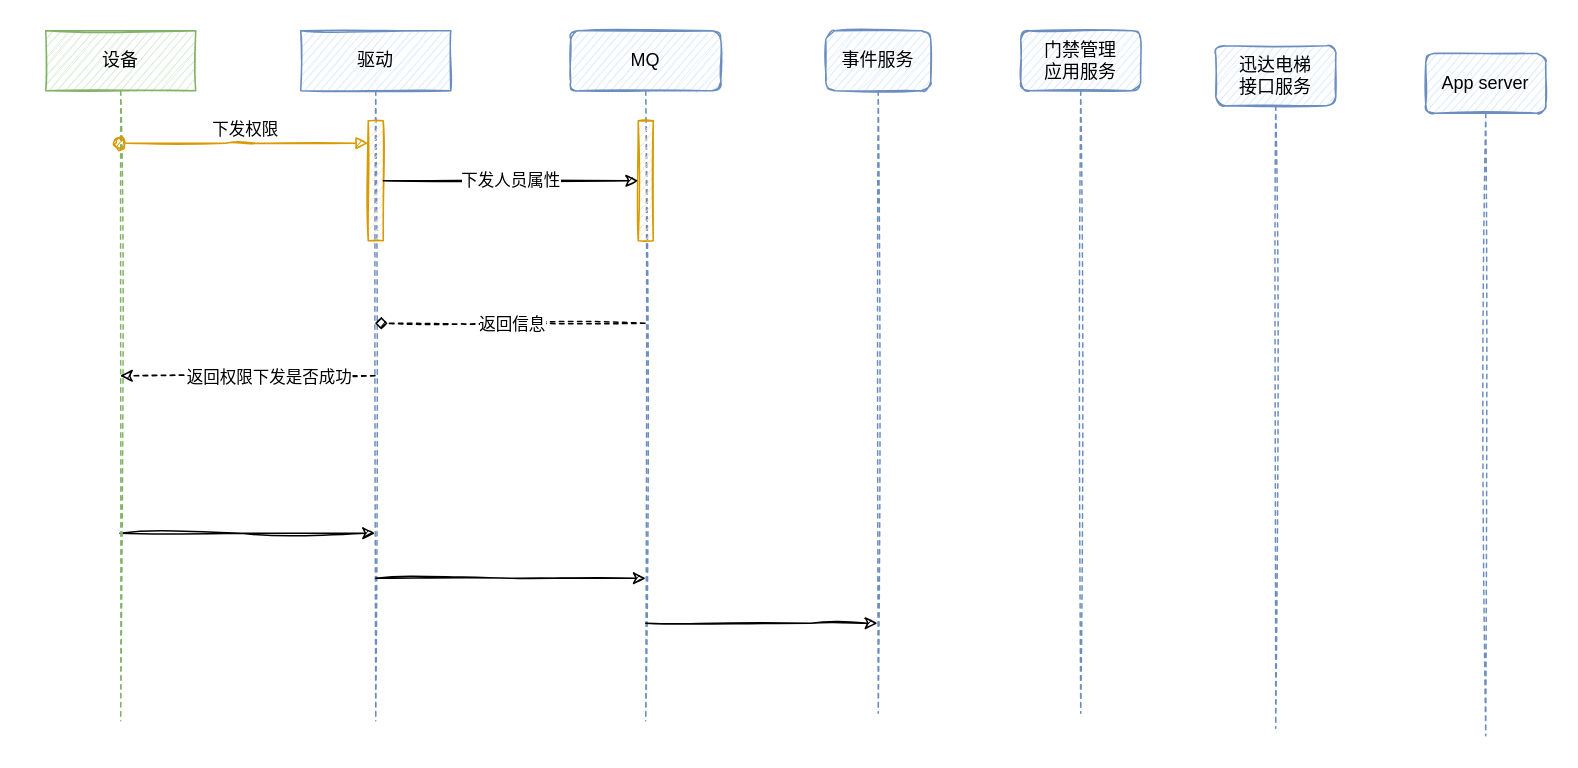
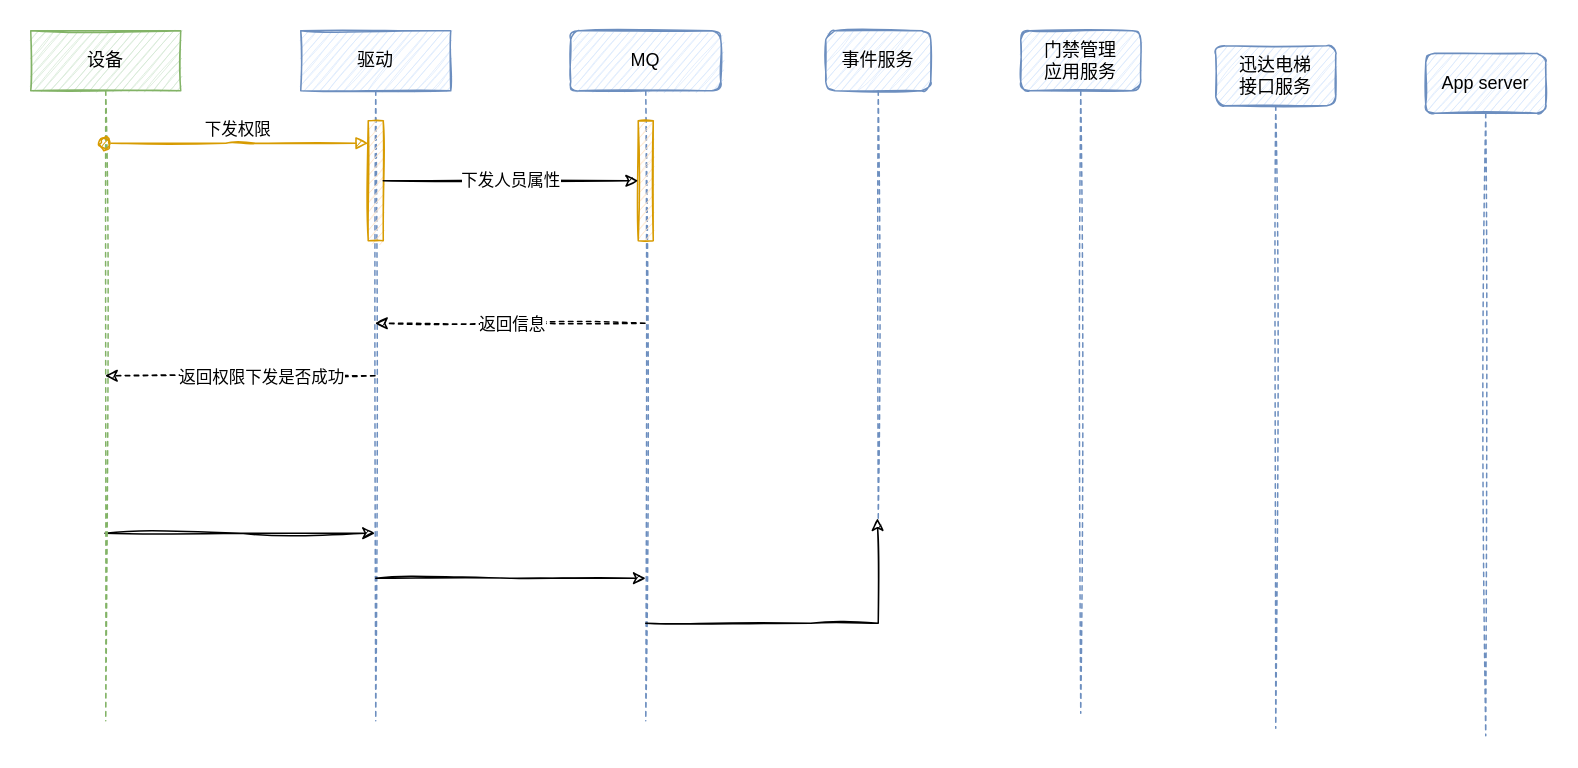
- <mxCell id="12" style="edgeStyle=orthogonalEdgeStyle;rounded=0;orthogonalLoop=1;jettySize=auto;html=1;dashed=1;sketch=1;endArrow=diamond;" parent="1" source="9" target="6" edge="1"><mxGeometry relative="1" as="geometry"><mxPoint x="426" y="138" as="sourcePoint" /><Array as="points"><mxPoint x="340" y="215" /><mxPoint x="340" y="215" /></Array></mxGeometry></mxCell>
+ <mxCell id="12" style="edgeStyle=orthogonalEdgeStyle;rounded=0;orthogonalLoop=1;jettySize=auto;html=1;dashed=1;sketch=1;" parent="1" source="9" target="6" edge="1"><mxGeometry relative="1" as="geometry"><mxPoint x="426" y="138" as="sourcePoint" /><Array as="points"><mxPoint x="340" y="215" /><mxPoint x="340" y="215" /></Array></mxGeometry></mxCell>
- <mxCell id="14" value="事件服务" style="shape=umlLifeline;perimeter=lifelinePerimeter;whiteSpace=wrap;html=1;container=1;collapsible=0;recursiveResize=0;outlineConnect=0;fillColor=#dae8fc;strokeColor=#6c8ebf;sketch=1;rounded=1;" parent="1" vertex="1"><mxGeometry x="550" y="20" width="70" height="455" as="geometry" /></mxCell>
+ <mxCell id="14" value="事件服务" style="shape=umlLifeline;perimeter=lifelinePerimeter;whiteSpace=wrap;html=1;container=1;collapsible=0;recursiveResize=0;outlineConnect=0;fillColor=#dae8fc;strokeColor=#6c8ebf;sketch=1;rounded=1;" parent="1" vertex="1"><mxGeometry x="550" y="20" width="70" height="325" as="geometry" /></mxCell>
- <mxCell id="3" value="设备" style="shape=umlLifeline;perimeter=lifelinePerimeter;whiteSpace=wrap;html=1;container=1;collapsible=0;recursiveResize=0;outlineConnect=0;fillColor=#d5e8d4;strokeColor=#82b366;sketch=1;" parent="1" vertex="1"><mxGeometry x="30" y="20" width="100" height="460" as="geometry" /></mxCell>
+ <mxCell id="3" value="设备" style="shape=umlLifeline;perimeter=lifelinePerimeter;whiteSpace=wrap;html=1;container=1;collapsible=0;recursiveResize=0;outlineConnect=0;fillColor=#d5e8d4;strokeColor=#82b366;sketch=1;" parent="1" vertex="1"><mxGeometry x="20" y="20" width="100" height="460" as="geometry" /></mxCell>
